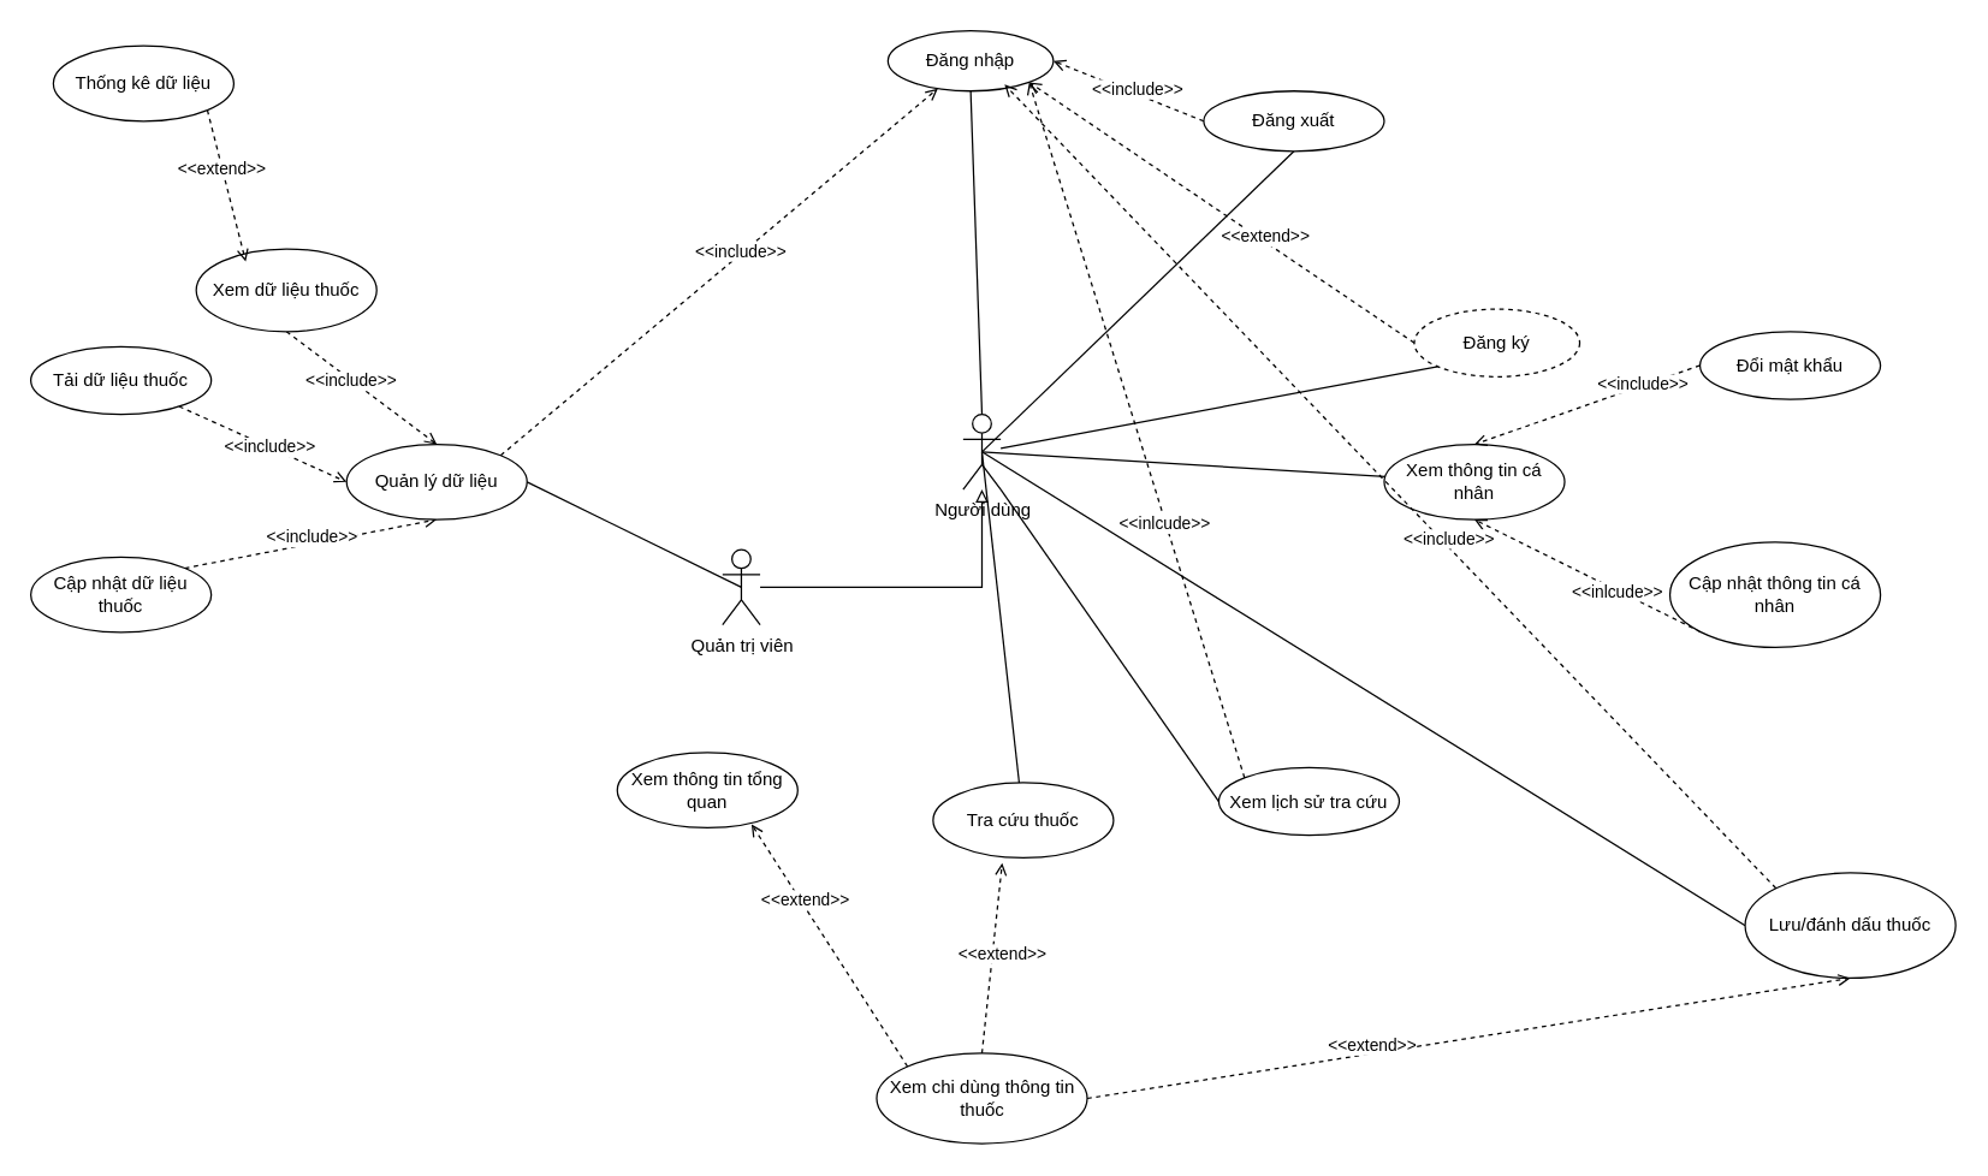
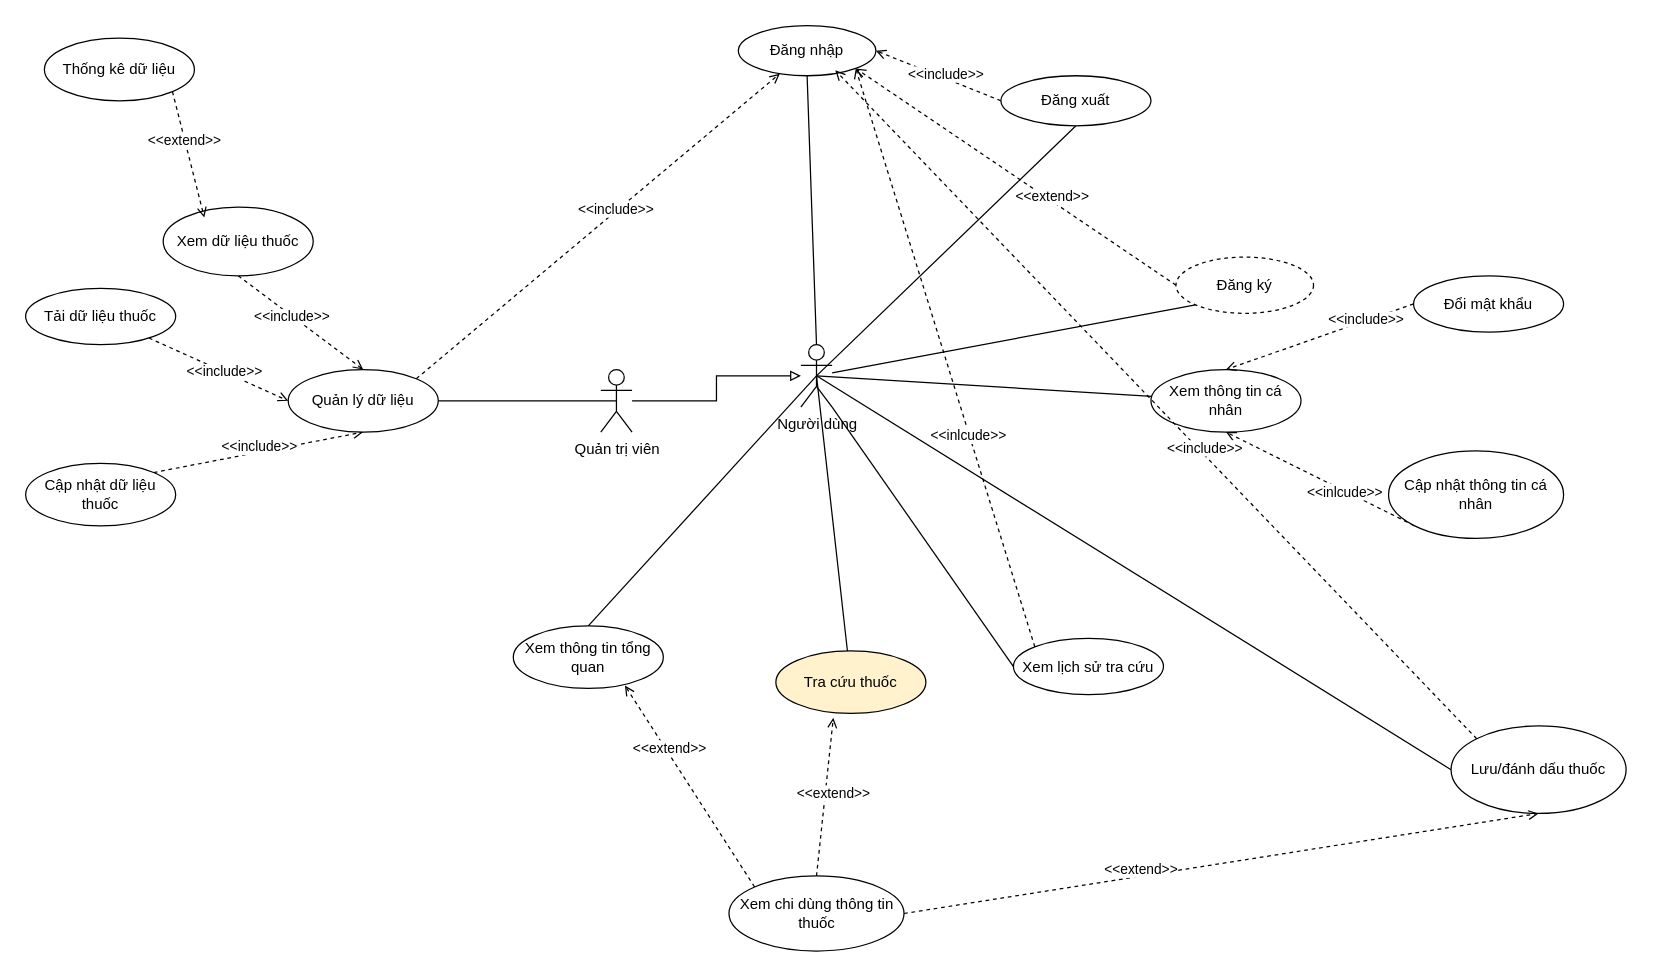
- <mxCell id="3" value="Quản trị viên" style="shape=umlActor;verticalLabelPosition=bottom;verticalAlign=top;html=1;outlineConnect=0;" parent="1" vertex="1"><mxGeometry x="480" y="365" width="25" height="50" as="geometry" /></mxCell>
+ <mxCell id="3" value="Quản trị viên" style="shape=umlActor;verticalLabelPosition=bottom;verticalAlign=top;html=1;outlineConnect=0;" parent="1" vertex="1"><mxGeometry x="480" y="295" width="25" height="50" as="geometry" /></mxCell>
+ <mxCell id="9" style="rounded=0;orthogonalLoop=1;jettySize=auto;html=1;exitX=0.5;exitY=0.5;exitDx=0;exitDy=0;exitPerimeter=0;entryX=0.5;entryY=0;entryDx=0;entryDy=0;endArrow=none;endFill=0;" parent="1" source="12" target="19" edge="1"><mxGeometry relative="1" as="geometry" /></mxCell>
- <mxCell id="18" value="Tra cứu thuốc" style="ellipse;whiteSpace=wrap;html=1;" parent="1" vertex="1"><mxGeometry x="620" y="520" width="120" height="50" as="geometry" /></mxCell>
+ <mxCell id="18" value="Tra cứu thuốc" style="ellipse;whiteSpace=wrap;html=1;fillColor=#fff2cc;" parent="1" vertex="1"><mxGeometry x="620" y="520" width="120" height="50" as="geometry" /></mxCell>
